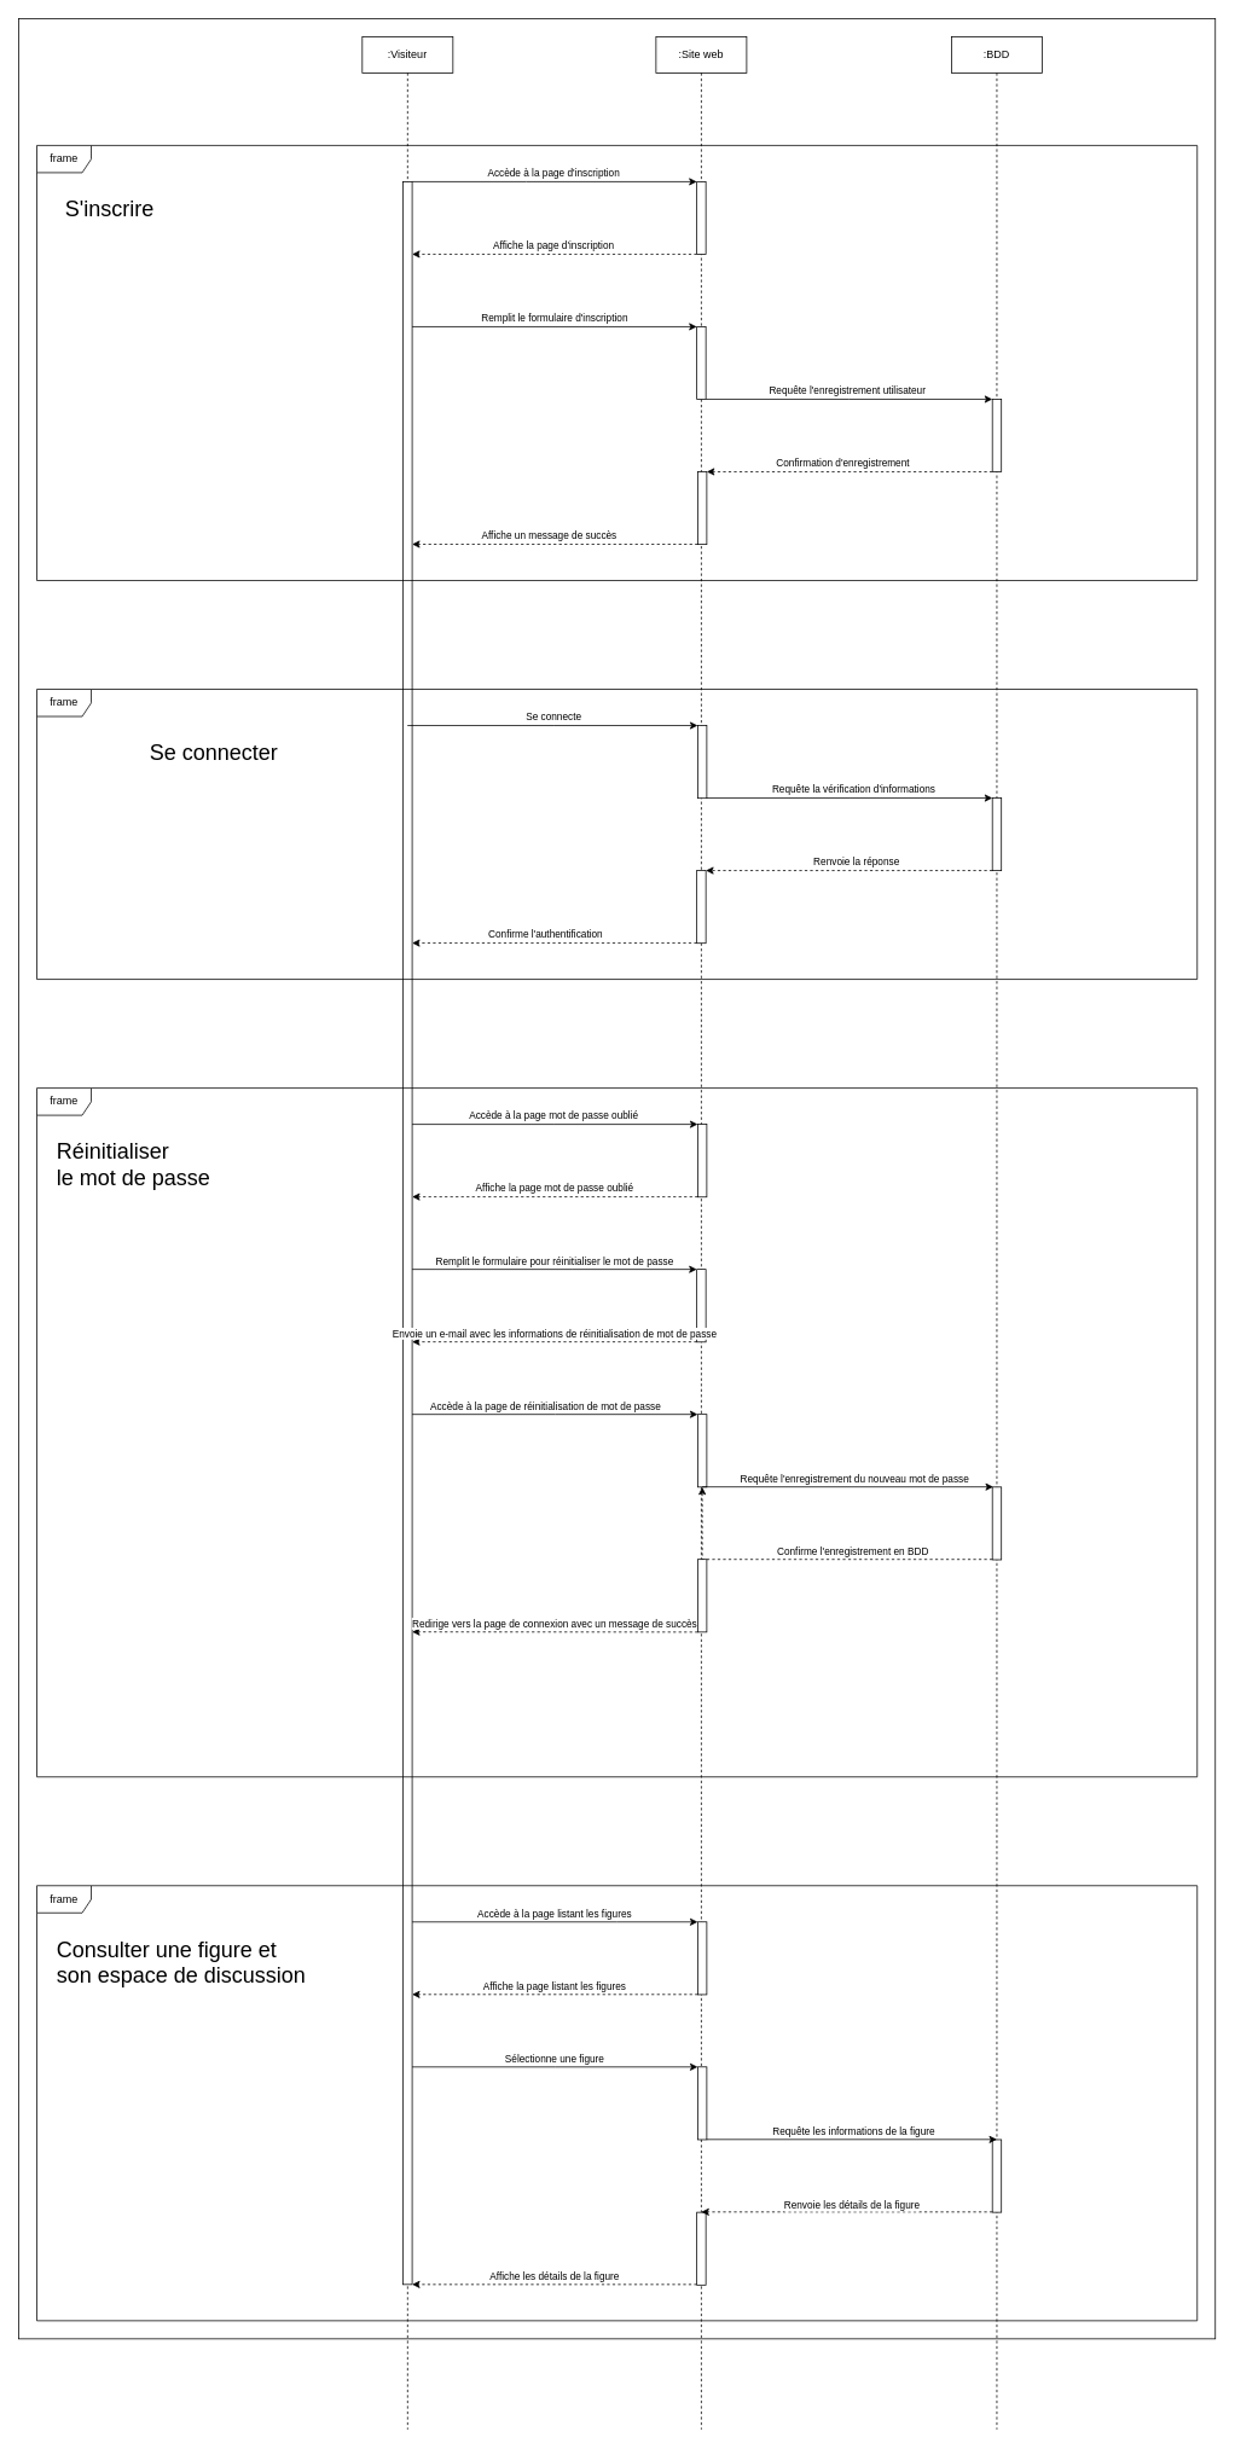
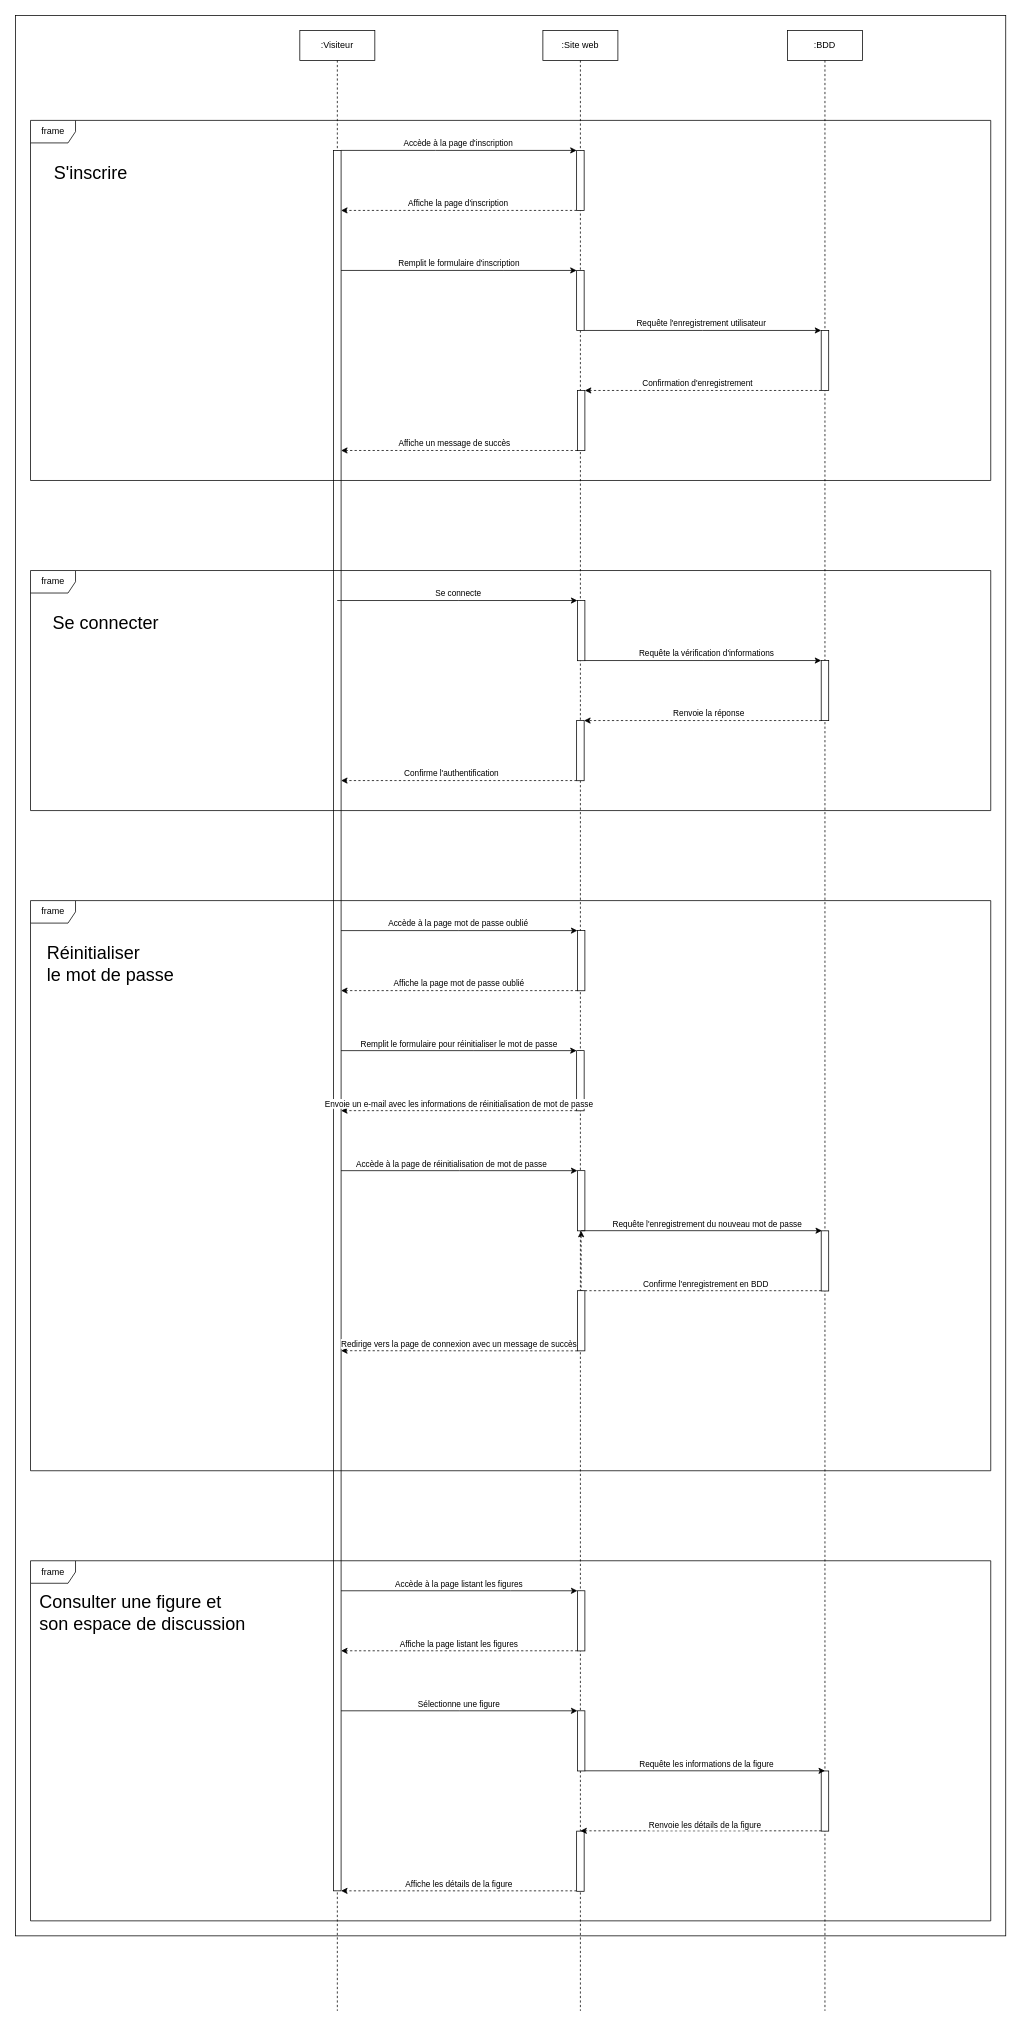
- <mxCell id="59" value="Se connecter" style="text;html=1;align=center;verticalAlign=middle;resizable=0;points=[];autosize=1;strokeColor=none;fillColor=none;fontSize=24;" parent="1" vertex="1"><mxGeometry x="155" y="810" width="160" height="40" as="geometry" /></mxCell>
+ <mxCell id="59" value="Se connecter" style="text;html=1;align=center;verticalAlign=middle;resizable=0;points=[];autosize=1;strokeColor=none;fillColor=none;fontSize=24;" parent="1" vertex="1"><mxGeometry x="60" y="810" width="160" height="40" as="geometry" /></mxCell>
- <mxCell id="23" value="&lt;div&gt;Consulter une figure et&lt;/div&gt;&lt;div&gt;son espace de discussion&lt;br&gt;&lt;/div&gt;" style="text;html=1;align=left;verticalAlign=middle;resizable=0;points=[];autosize=1;strokeColor=none;fillColor=none;fontSize=24;" parent="1" vertex="1"><mxGeometry x="60" y="2130" width="300" height="70" as="geometry" /></mxCell>
+ <mxCell id="23" value="&lt;div&gt;Consulter une figure et&lt;/div&gt;&lt;div&gt;son espace de discussion&lt;br&gt;&lt;/div&gt;" style="text;html=1;align=left;verticalAlign=middle;resizable=0;points=[];autosize=1;strokeColor=none;fillColor=none;fontSize=24;" parent="1" vertex="1"><mxGeometry x="50" y="2115" width="300" height="70" as="geometry" /></mxCell>
